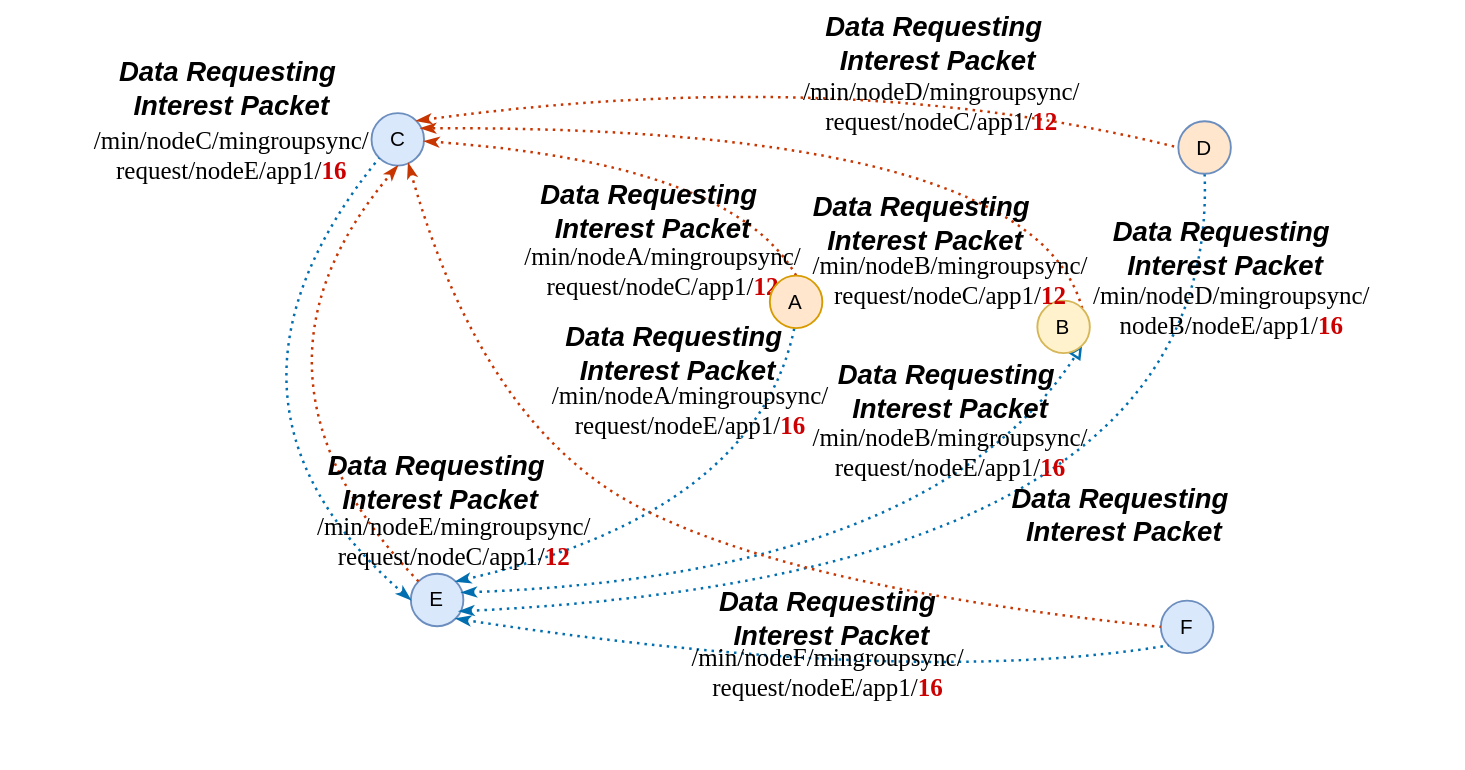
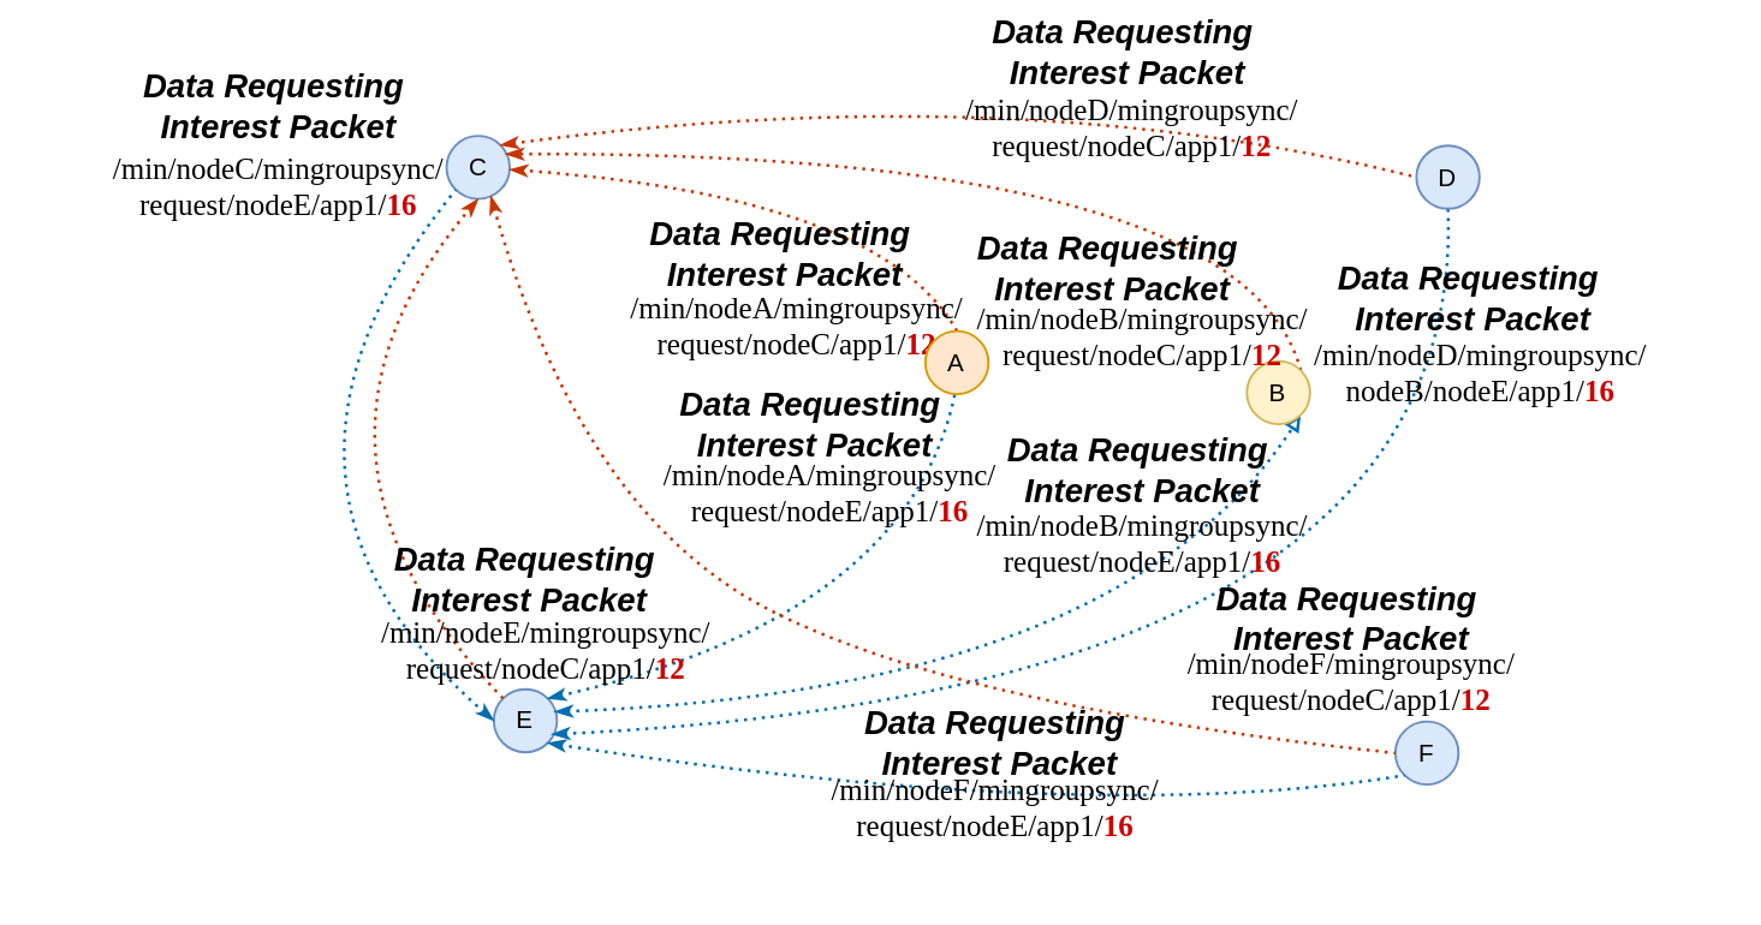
- <mxCell id="38" value="&lt;font style=&quot;font-size: 16.5px;&quot;&gt;D&lt;/font&gt;" style="ellipse;whiteSpace=wrap;html=1;aspect=fixed;fillColor=#ffe6cc;strokeColor=#6c8ebf;fontSize=16.5;strokeWidth=1.5;" vertex="1" parent="1"><mxGeometry x="942.194" y="96.53" width="42" height="42" as="geometry" /></mxCell>
+ <mxCell id="38" value="&lt;font style=&quot;font-size: 16.5px;&quot;&gt;D&lt;/font&gt;" style="ellipse;whiteSpace=wrap;html=1;aspect=fixed;fillColor=#dae8fc;strokeColor=#6c8ebf;fontSize=16.5;strokeWidth=1.5;" vertex="1" parent="1"><mxGeometry x="942.194" y="96.53" width="42" height="42" as="geometry" /></mxCell>
+ <mxCell id="42" value="&lt;span lang=&quot;EN-US&quot; style=&quot;font-family: &amp;quot;times new roman&amp;quot;, serif;&quot;&gt;&lt;font style=&quot;font-size: 20px;&quot;&gt;/min/nodeF/mingroupsync/&lt;br style=&quot;&quot;&gt;request/nodeC/app1/&lt;font color=&quot;#cc0000&quot; style=&quot;&quot;&gt;&lt;b style=&quot;&quot;&gt;12&lt;/b&gt;&lt;/font&gt;&lt;/font&gt;&lt;/span&gt;&lt;span style=&quot;font-size: 16.5px&quot;&gt;&lt;/span&gt;" style="text;html=1;strokeColor=none;fillColor=none;align=center;verticalAlign=middle;whiteSpace=wrap;rounded=0;fontSize=16.5;strokeWidth=2;dashed=1;dashPattern=1 2;" vertex="1" parent="1"><mxGeometry x="733.74" y="426.52" width="330" height="53.48" as="geometry" /></mxCell>
